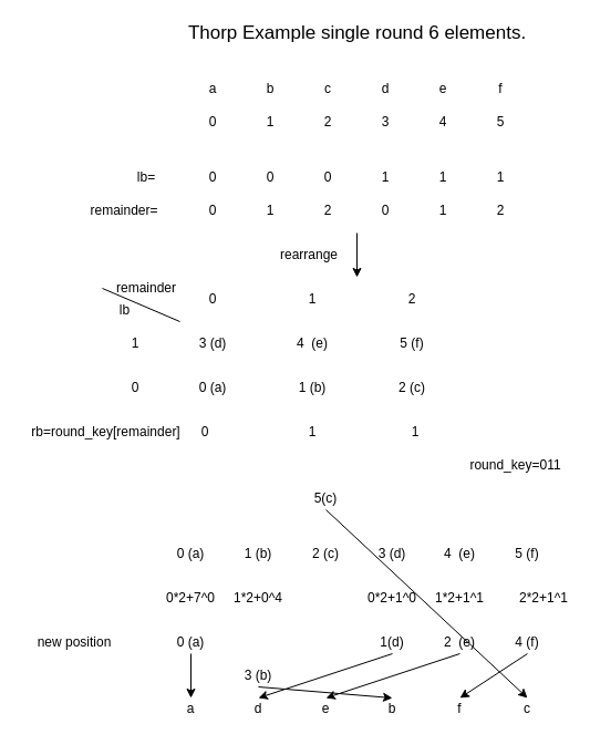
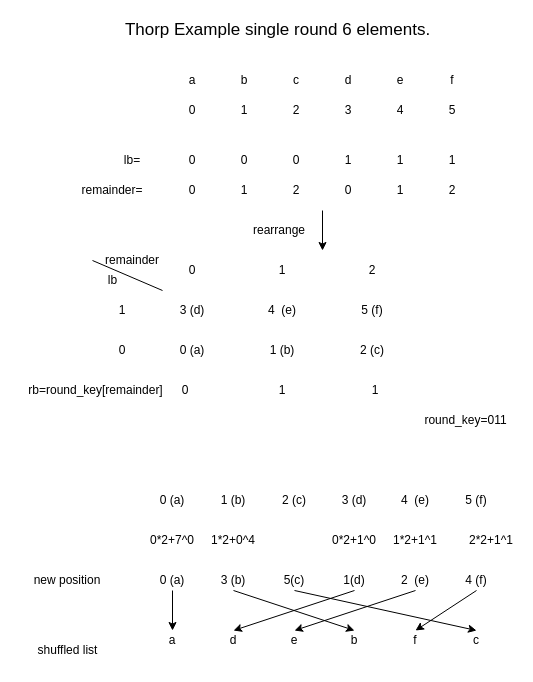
- <mxCell id="2" value="&lt;font style=&quot;font-size: 17px&quot;&gt;Thorp Example single round 6 elements.&lt;/font&gt;" style="text;html=1;align=center;verticalAlign=middle;resizable=0;points=[];autosize=1;strokeColor=none;" vertex="1" parent="1"><mxGeometry x="162" y="20" width="320" height="20" as="geometry" /></mxCell>
+ <mxCell id="2" value="&lt;font style=&quot;font-size: 17px&quot;&gt;Thorp Example single round 6 elements.&lt;/font&gt;" style="text;html=1;align=center;verticalAlign=middle;resizable=0;points=[];autosize=1;strokeColor=none;" vertex="1" parent="1"><mxGeometry x="117" y="20" width="320" height="20" as="geometry" /></mxCell>
- <mxCell id="67" value="5(c)" style="text;html=1;strokeColor=none;fillColor=none;align=center;verticalAlign=middle;whiteSpace=wrap;rounded=0;" vertex="1" parent="1"><mxGeometry x="274" y="440" width="40" height="20" as="geometry" /></mxCell>
+ <mxCell id="67" value="5(c)" style="text;html=1;strokeColor=none;fillColor=none;align=center;verticalAlign=middle;whiteSpace=wrap;rounded=0;" vertex="1" parent="1"><mxGeometry x="274" y="570" width="40" height="20" as="geometry" /></mxCell>
- <mxCell id="65" value="3 (b)" style="text;html=1;strokeColor=none;fillColor=none;align=center;verticalAlign=middle;whiteSpace=wrap;rounded=0;" vertex="1" parent="1"><mxGeometry x="213" y="600" width="40" height="20" as="geometry" /></mxCell>
+ <mxCell id="65" value="3 (b)" style="text;html=1;strokeColor=none;fillColor=none;align=center;verticalAlign=middle;whiteSpace=wrap;rounded=0;" vertex="1" parent="1"><mxGeometry x="213" y="570" width="40" height="20" as="geometry" /></mxCell>
+ <mxCell id="74" value="shuffled list" style="text;html=1;align=center;verticalAlign=middle;resizable=0;points=[];autosize=1;strokeColor=none;" vertex="1" parent="1"><mxGeometry x="32" y="640" width="70" height="20" as="geometry" /></mxCell>
